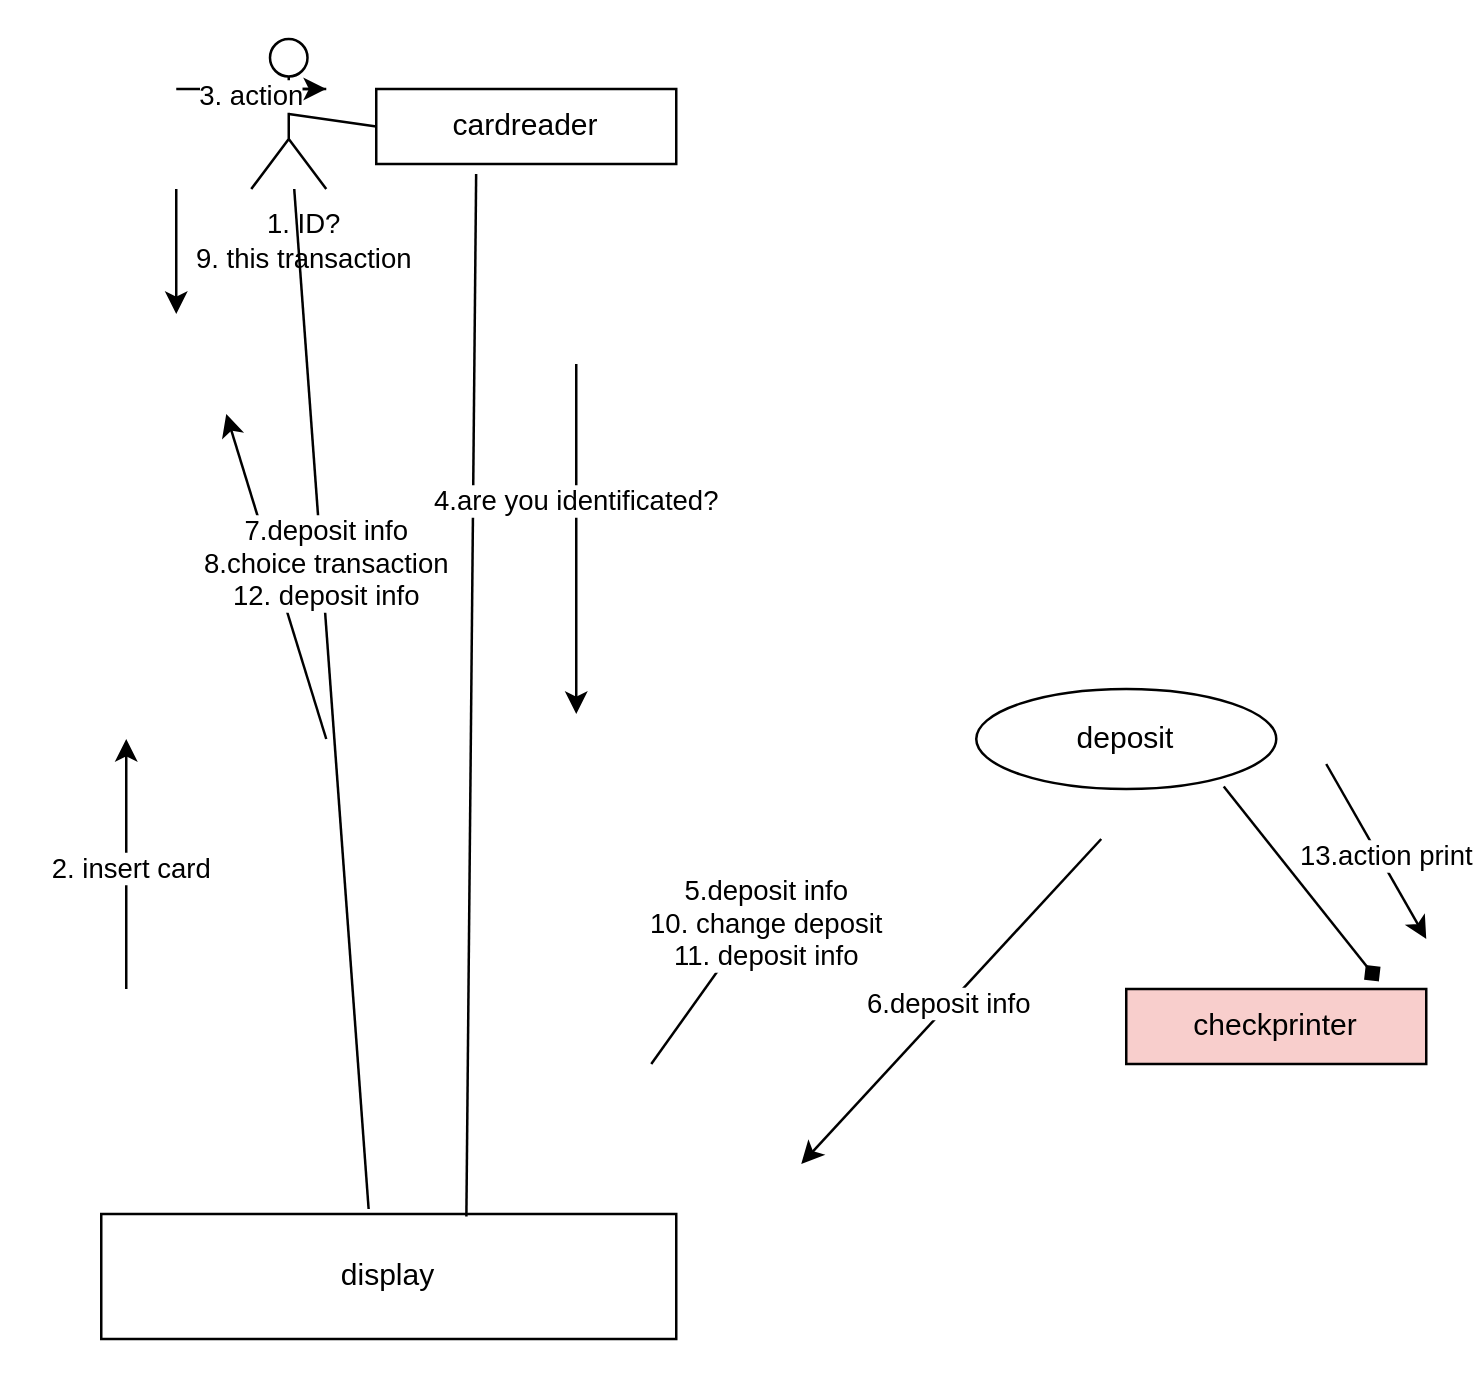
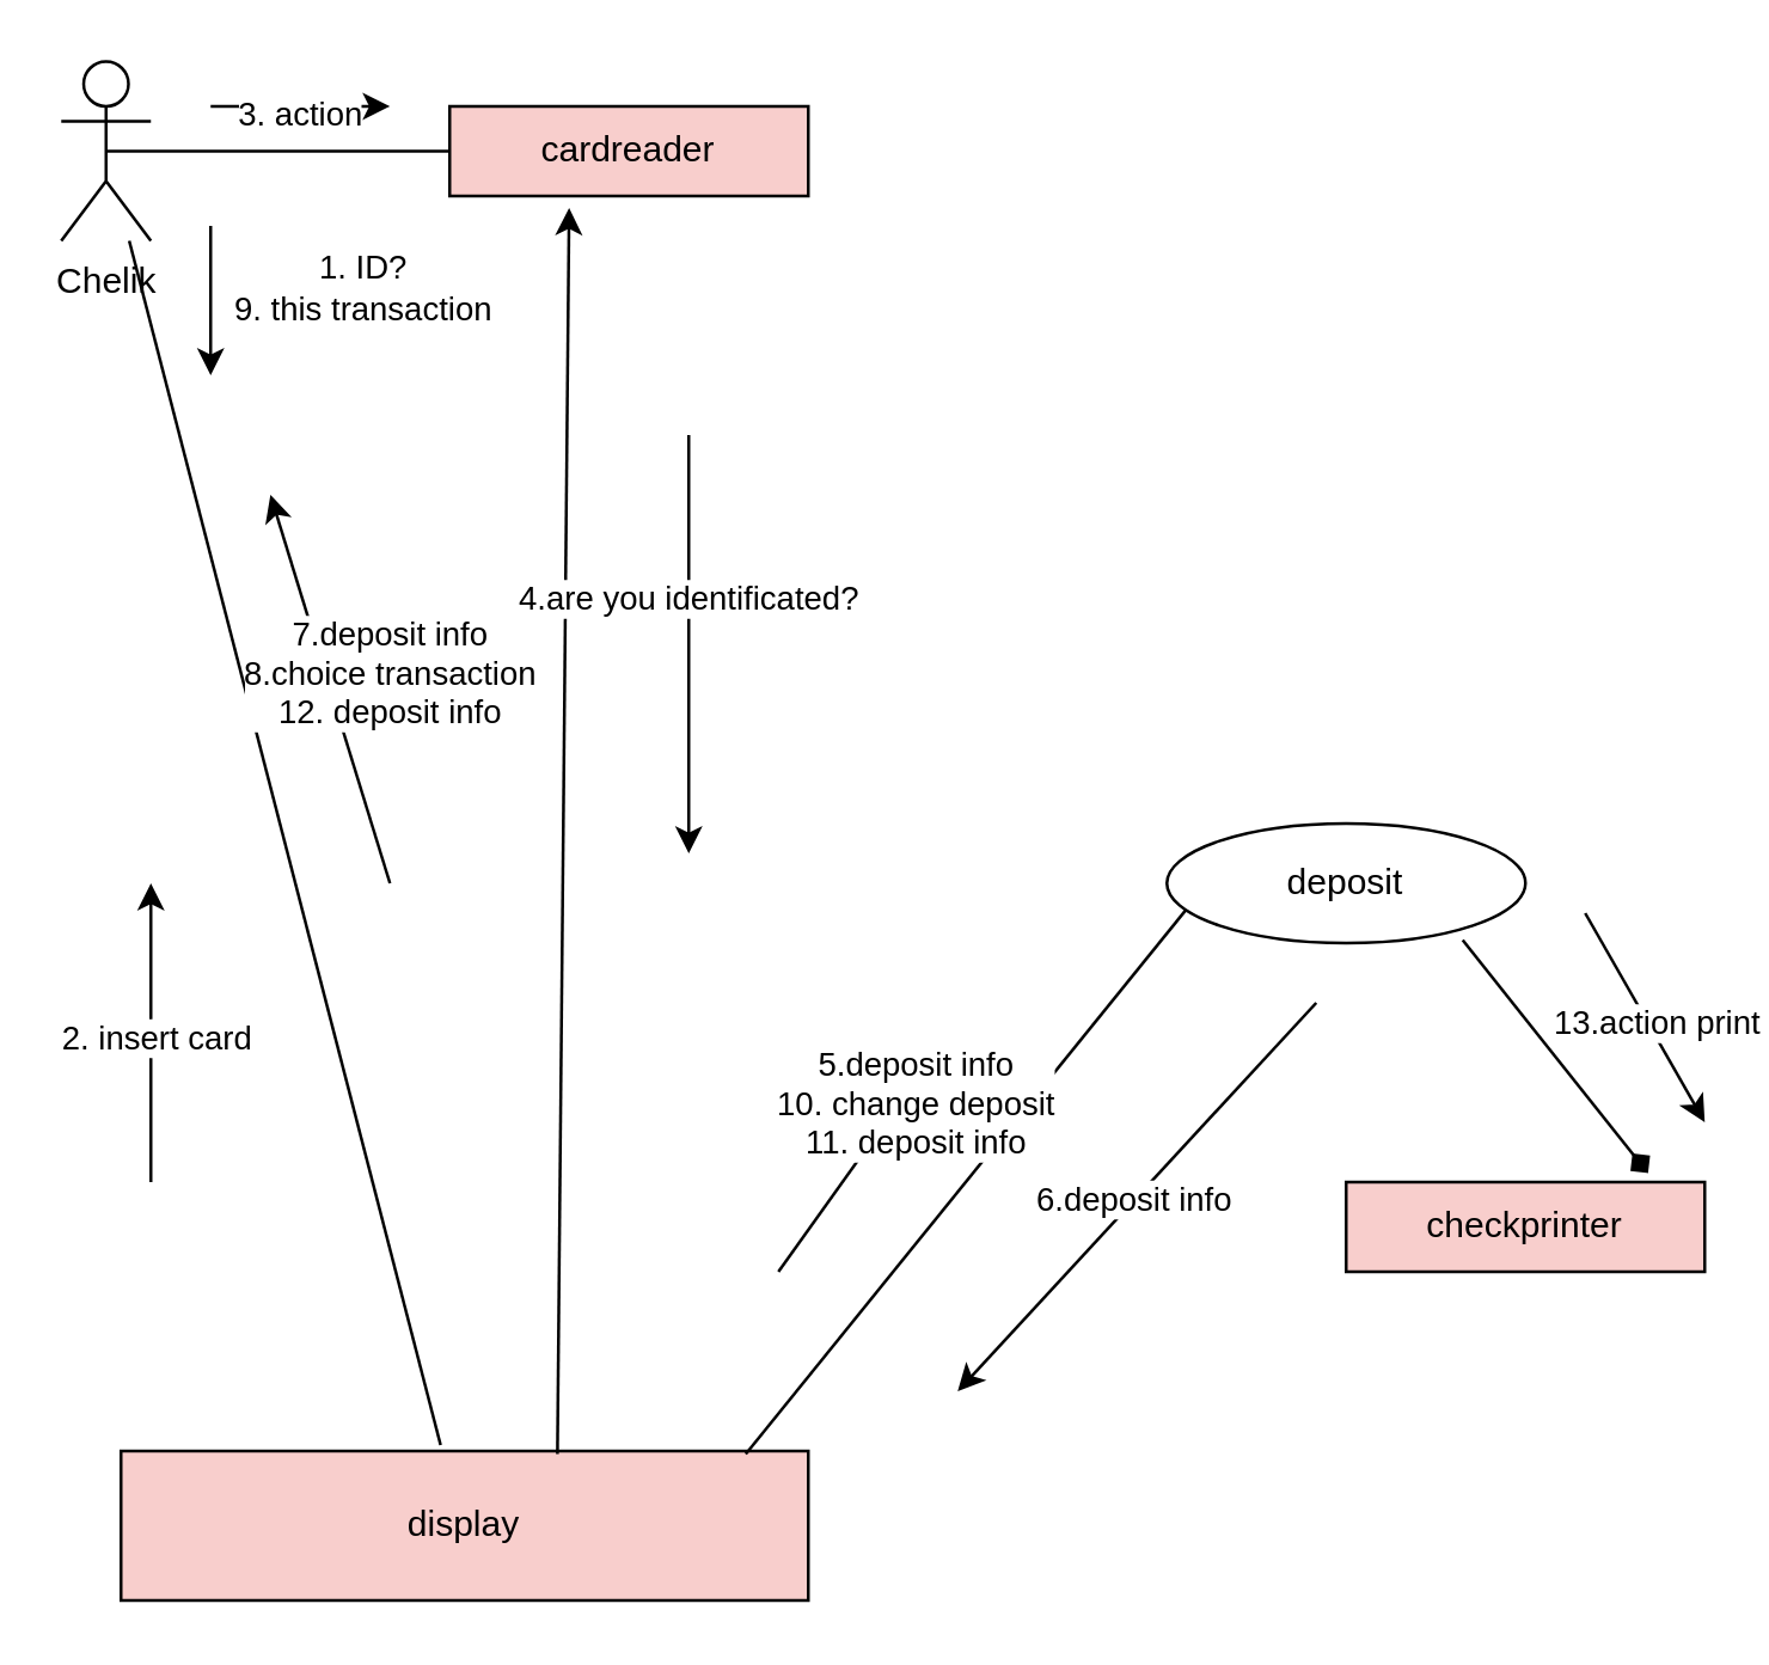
- <mxCell id="5" value="Chelik" style="shape=umlActor;verticalLabelPosition=bottom;verticalAlign=top;html=1;outlineConnect=0;" vertex="1" parent="1"><mxGeometry x="100" y="15" width="30" height="60" as="geometry" /></mxCell>
+ <mxCell id="5" value="Chelik" style="shape=umlActor;verticalLabelPosition=bottom;verticalAlign=top;html=1;outlineConnect=0;" vertex="1" parent="1"><mxGeometry x="20" y="20" width="30" height="60" as="geometry" /></mxCell>
- <mxCell id="2" value="cardreader" style="rounded=0;whiteSpace=wrap;html=1;" vertex="1" parent="1"><mxGeometry x="150" y="35" width="120" height="30" as="geometry" /></mxCell>
+ <mxCell id="2" value="cardreader" style="rounded=0;whiteSpace=wrap;html=1;fillColor=#f8cecc;" vertex="1" parent="1"><mxGeometry x="150" y="35" width="120" height="30" as="geometry" /></mxCell>
- <mxCell id="14" value="" style="endArrow=none;html=1;rounded=0;entryX=0.333;entryY=1.133;entryDx=0;entryDy=0;entryPerimeter=0;exitX=0.635;exitY=0.02;exitDx=0;exitDy=0;exitPerimeter=0;" edge="1" parent="1" source="4" target="2"><mxGeometry width="50" height="50" relative="1" as="geometry"><mxPoint x="350" y="455" as="sourcePoint" /><mxPoint x="400" y="405" as="targetPoint" /></mxGeometry></mxCell>
+ <mxCell id="14" value="" style="endArrow=classic;html=1;rounded=0;entryX=0.333;entryY=1.133;entryDx=0;entryDy=0;entryPerimeter=0;exitX=0.635;exitY=0.02;exitDx=0;exitDy=0;exitPerimeter=0;" edge="1" parent="1" source="4" target="2"><mxGeometry width="50" height="50" relative="1" as="geometry"><mxPoint x="350" y="455" as="sourcePoint" /><mxPoint x="400" y="405" as="targetPoint" /></mxGeometry></mxCell>
+ <mxCell id="17" value="" style="endArrow=none;html=1;rounded=0;exitX=0.909;exitY=0.02;exitDx=0;exitDy=0;exitPerimeter=0;entryX=0;entryY=0.75;entryDx=0;entryDy=0;" edge="1" parent="1" source="4" target="6"><mxGeometry width="50" height="50" relative="1" as="geometry"><mxPoint x="350" y="455" as="sourcePoint" /><mxPoint x="400" y="405" as="targetPoint" /></mxGeometry></mxCell>
- <mxCell id="4" value="display" style="rounded=0;whiteSpace=wrap;html=1;" vertex="1" parent="1"><mxGeometry x="40" y="485" width="230" height="50" as="geometry" /></mxCell>
+ <mxCell id="4" value="display" style="rounded=0;whiteSpace=wrap;html=1;fillColor=#f8cecc;" vertex="1" parent="1"><mxGeometry x="40" y="485" width="230" height="50" as="geometry" /></mxCell>
